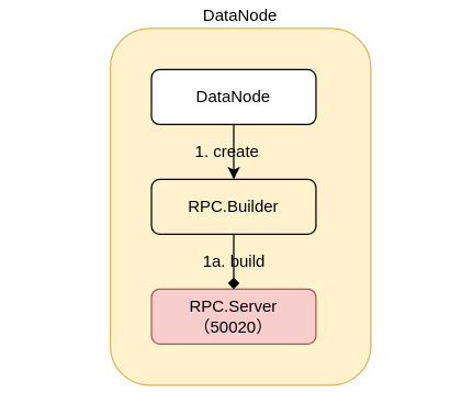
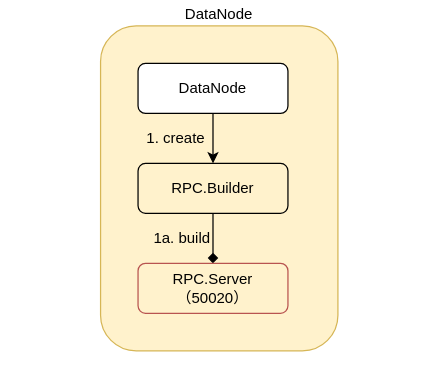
- <mxCell id="6" value="1. create" style="text;html=1;align=center;verticalAlign=middle;resizable=0;points=[];;autosize=1;" parent="1" vertex="1"><mxGeometry x="135" y="100" width="60" height="20" as="geometry" /></mxCell>
+ <mxCell id="6" value="1. create" style="text;html=1;align=center;verticalAlign=middle;resizable=0;points=[];;autosize=1;" parent="1" vertex="1"><mxGeometry x="110" y="100" width="60" height="20" as="geometry" /></mxCell>
- <mxCell id="10" value="1a. build" style="text;html=1;align=center;verticalAlign=middle;resizable=0;points=[];;autosize=1;" parent="1" vertex="1"><mxGeometry x="140" y="180" width="60" height="20" as="geometry" /></mxCell>
+ <mxCell id="10" value="1a. build" style="text;html=1;align=center;verticalAlign=middle;resizable=0;points=[];;autosize=1;" parent="1" vertex="1"><mxGeometry x="115" y="180" width="60" height="20" as="geometry" /></mxCell>
- <mxCell id="9" value="RPC.Server&lt;br&gt;（50020）" style="rounded=1;whiteSpace=wrap;html=1;fillColor=#f8cecc;strokeColor=#b85450;flipV=1;" parent="1" vertex="1"><mxGeometry x="110" y="210" width="120" height="40" as="geometry" /></mxCell>
+ <mxCell id="9" value="RPC.Server&lt;br&gt;（50020）" style="rounded=1;whiteSpace=wrap;html=1;fillColor=#fff2cc;strokeColor=#b85450;flipV=1;" parent="1" vertex="1"><mxGeometry x="110" y="210" width="120" height="40" as="geometry" /></mxCell>
